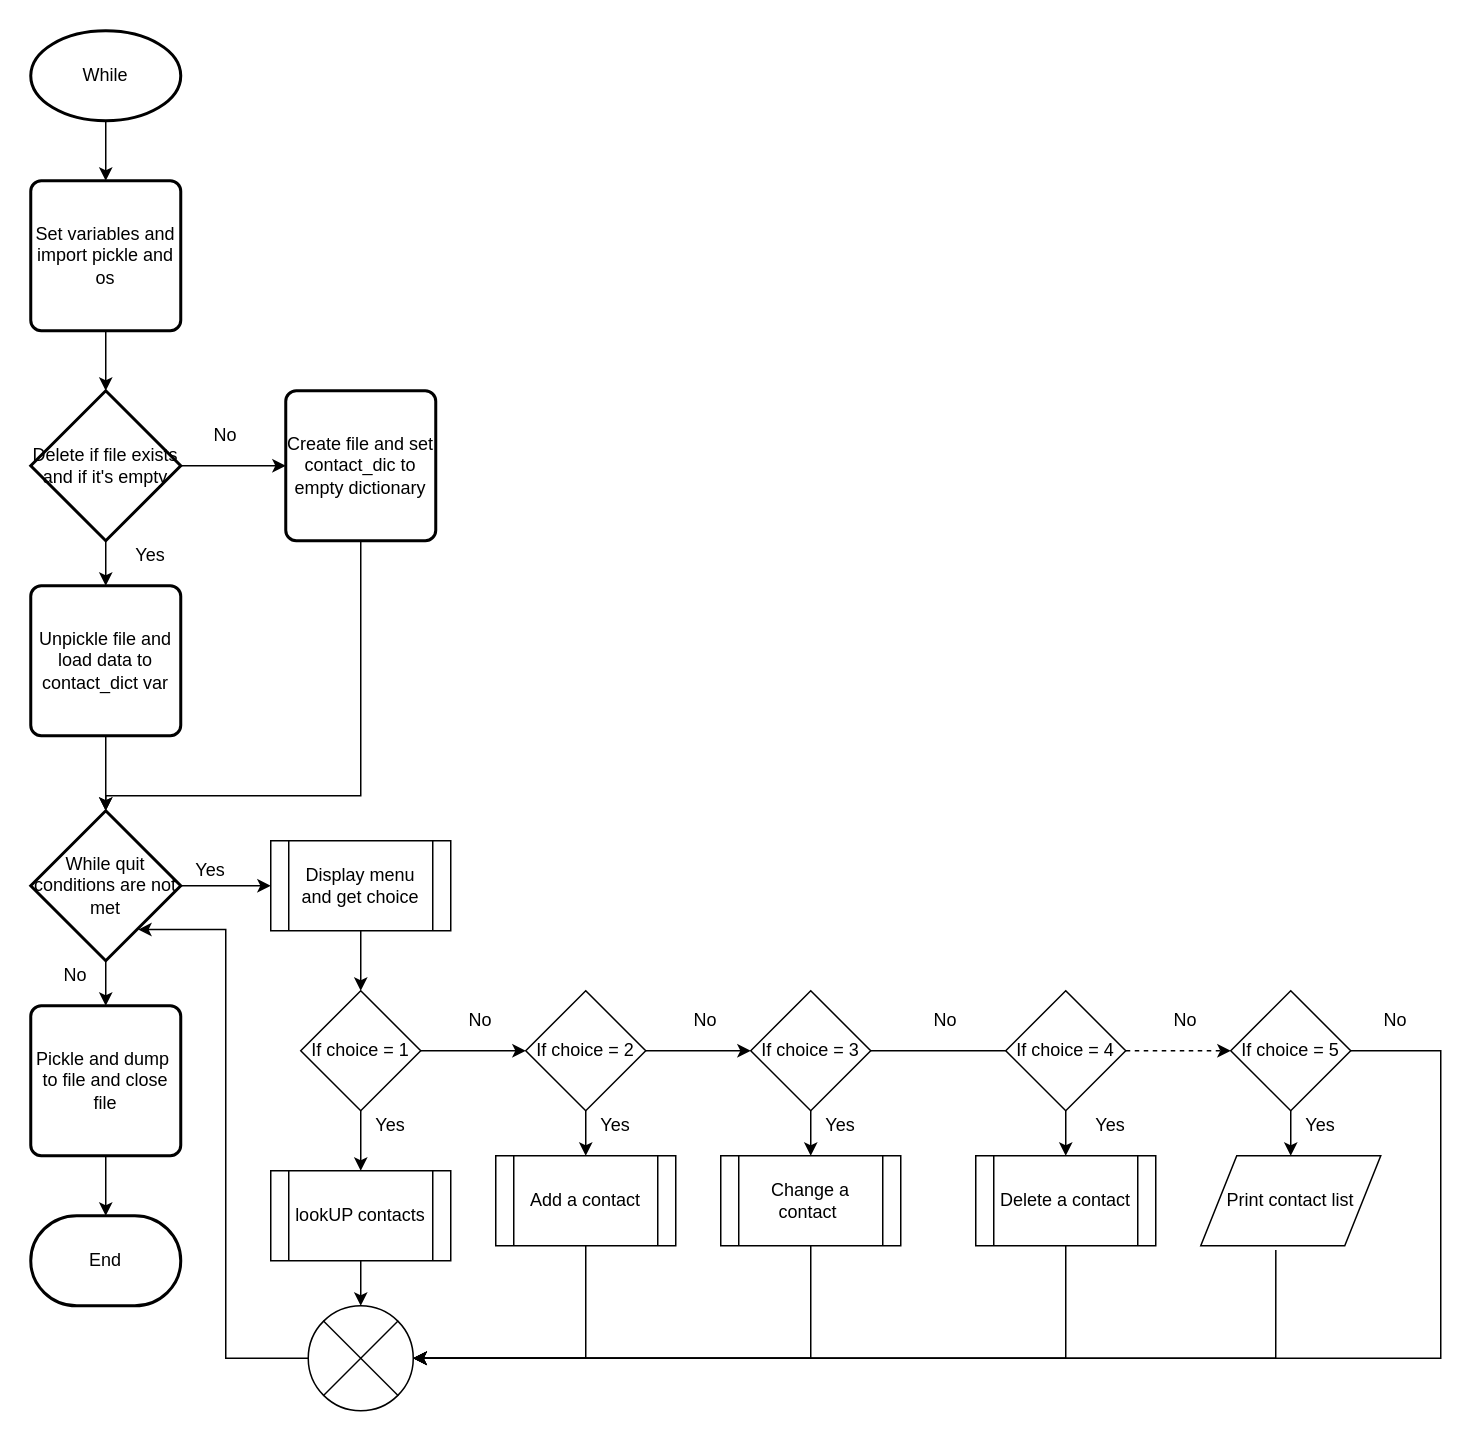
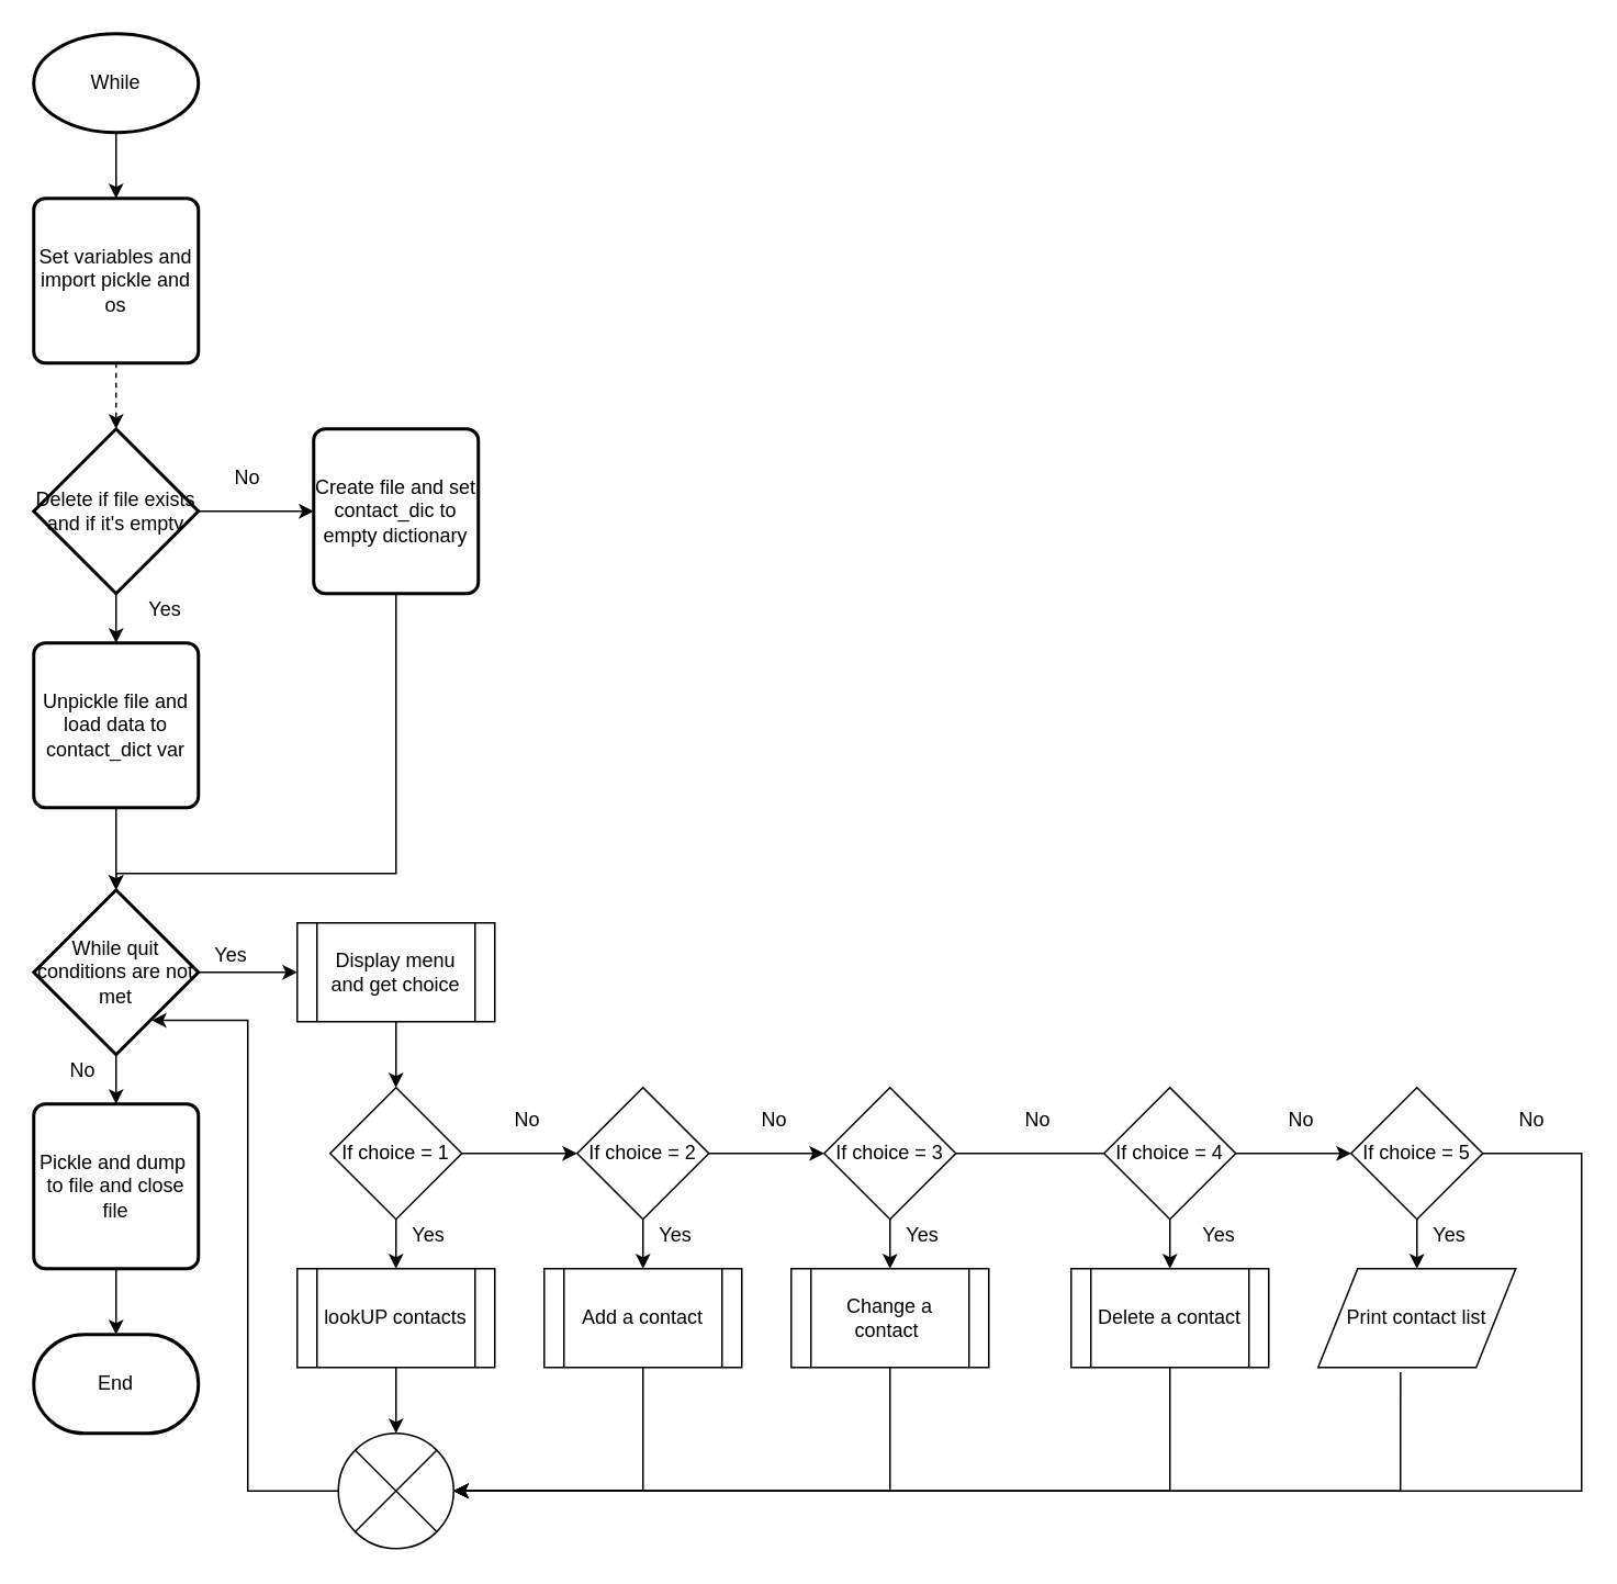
- <mxCell id="4" style="edgeStyle=orthogonalEdgeStyle;rounded=0;orthogonalLoop=1;jettySize=auto;html=1;entryX=0.5;entryY=0;entryDx=0;entryDy=0;entryPerimeter=0;" edge="1" parent="1" source="5" target="8"><mxGeometry relative="1" as="geometry" /></mxCell>
+ <mxCell id="4" style="edgeStyle=orthogonalEdgeStyle;rounded=0;orthogonalLoop=1;jettySize=auto;html=1;entryX=0.5;entryY=0;entryDx=0;entryDy=0;entryPerimeter=0;dashed=1;" edge="1" parent="1" source="5" target="8"><mxGeometry relative="1" as="geometry" /></mxCell>
- <mxCell id="31" style="edgeStyle=orthogonalEdgeStyle;rounded=0;orthogonalLoop=1;jettySize=auto;html=1;entryX=0;entryY=0.5;entryDx=0;entryDy=0;dashed=1;" edge="1" parent="1" source="32" target="35"><mxGeometry relative="1" as="geometry" /></mxCell>
+ <mxCell id="31" style="edgeStyle=orthogonalEdgeStyle;rounded=0;orthogonalLoop=1;jettySize=auto;html=1;entryX=0;entryY=0.5;entryDx=0;entryDy=0;" edge="1" parent="1" source="32" target="35"><mxGeometry relative="1" as="geometry" /></mxCell>
- <mxCell id="37" value="lookUP contacts" style="shape=process;whiteSpace=wrap;html=1;backgroundOutline=1;" vertex="1" parent="1"><mxGeometry x="180" y="780" width="120" height="60" as="geometry" /></mxCell>
+ <mxCell id="37" value="lookUP contacts" style="shape=process;whiteSpace=wrap;html=1;backgroundOutline=1;" vertex="1" parent="1"><mxGeometry x="180" y="770" width="120" height="60" as="geometry" /></mxCell>
